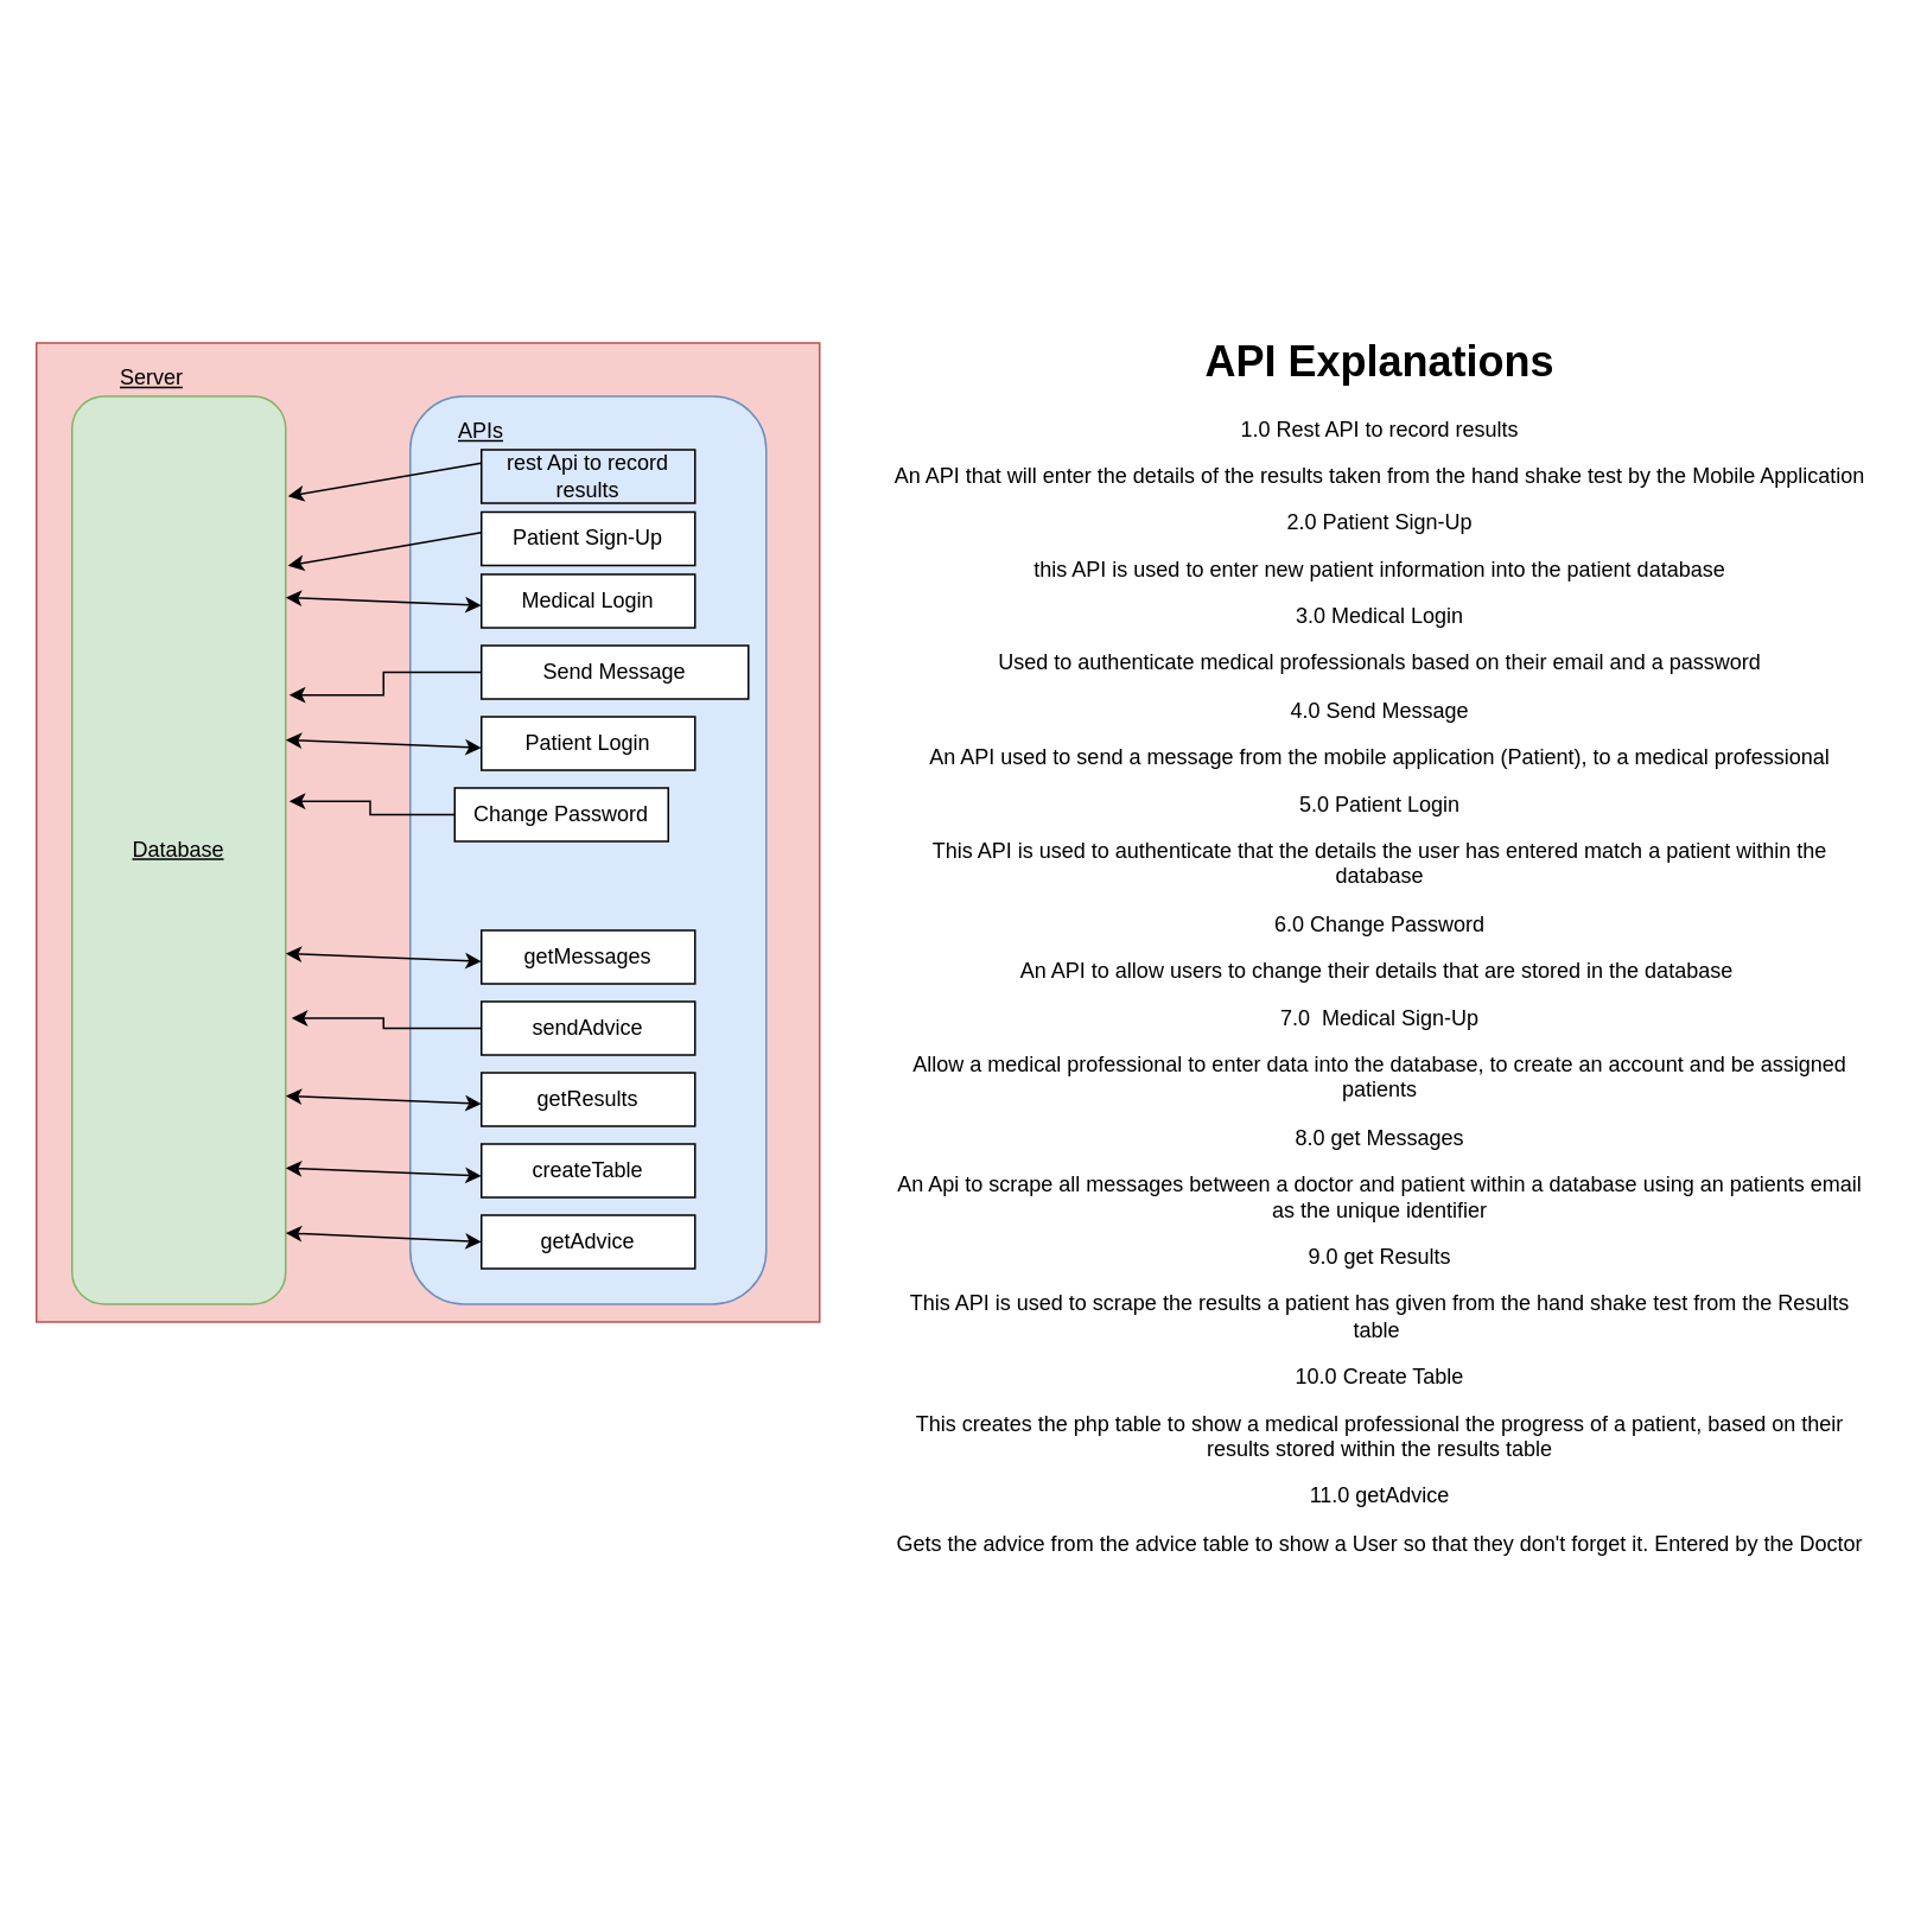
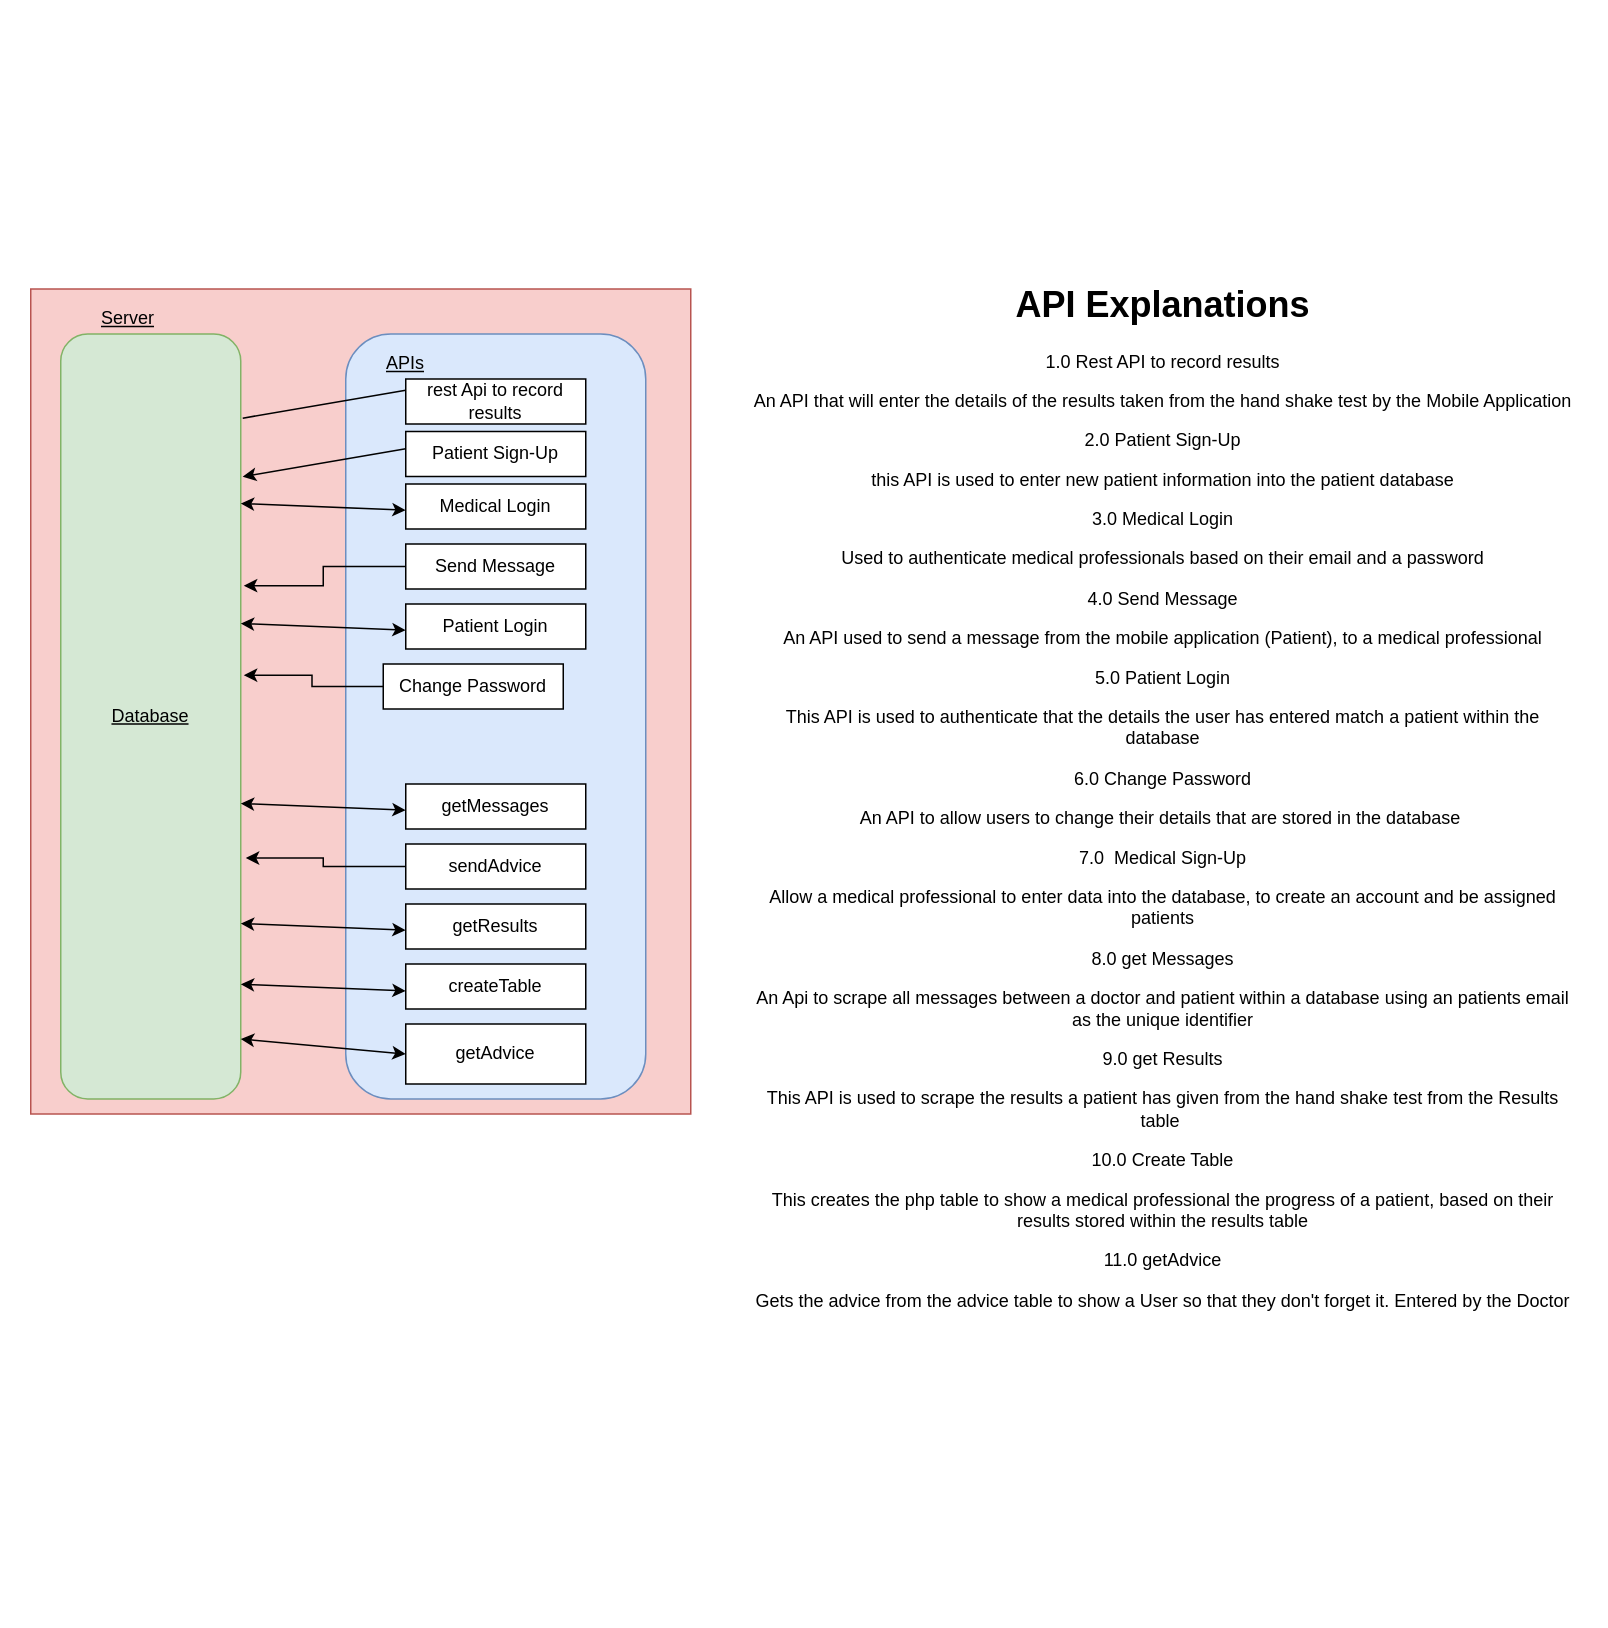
- <mxCell id="8" value="rest Api to record results" style="rounded=0;whiteSpace=wrap;html=1;fillColor=#dae8fc;" vertex="1" parent="1"><mxGeometry x="270" y="252" width="120" height="30" as="geometry" /></mxCell>
+ <mxCell id="8" value="rest Api to record results" style="rounded=0;whiteSpace=wrap;html=1;" vertex="1" parent="1"><mxGeometry x="270" y="252" width="120" height="30" as="geometry" /></mxCell>
- <mxCell id="29" value="" style="endArrow=classic;html=1;entryX=1.011;entryY=0.11;entryDx=0;entryDy=0;entryPerimeter=0;exitX=0;exitY=0.25;exitDx=0;exitDy=0;" edge="1" parent="1" source="8" target="4"><mxGeometry width="50" height="50" relative="1" as="geometry"><mxPoint x="180" y="312" as="sourcePoint" /><mxPoint x="230" y="262" as="targetPoint" /></mxGeometry></mxCell>
+ <mxCell id="29" value="" style="endArrow=none;html=1;entryX=1.011;entryY=0.11;entryDx=0;entryDy=0;entryPerimeter=0;exitX=0;exitY=0.25;exitDx=0;exitDy=0;" edge="1" parent="1" source="8" target="4"><mxGeometry width="50" height="50" relative="1" as="geometry"><mxPoint x="180" y="312" as="sourcePoint" /><mxPoint x="230" y="262" as="targetPoint" /></mxGeometry></mxCell>
- <mxCell id="15" value="Send Message" style="rounded=0;whiteSpace=wrap;html=1;" vertex="1" parent="1"><mxGeometry x="270" y="362" width="150" height="30" as="geometry" /></mxCell>
+ <mxCell id="15" value="Send Message" style="rounded=0;whiteSpace=wrap;html=1;" vertex="1" parent="1"><mxGeometry x="270" y="362" width="120" height="30" as="geometry" /></mxCell>
- <mxCell id="10" value="getAdvice" style="rounded=0;whiteSpace=wrap;html=1;" vertex="1" parent="1"><mxGeometry x="270" y="682" width="120" height="30" as="geometry" /></mxCell>
+ <mxCell id="10" value="getAdvice" style="rounded=0;whiteSpace=wrap;html=1;" vertex="1" parent="1"><mxGeometry x="270" y="682" width="120" height="40" as="geometry" /></mxCell>
